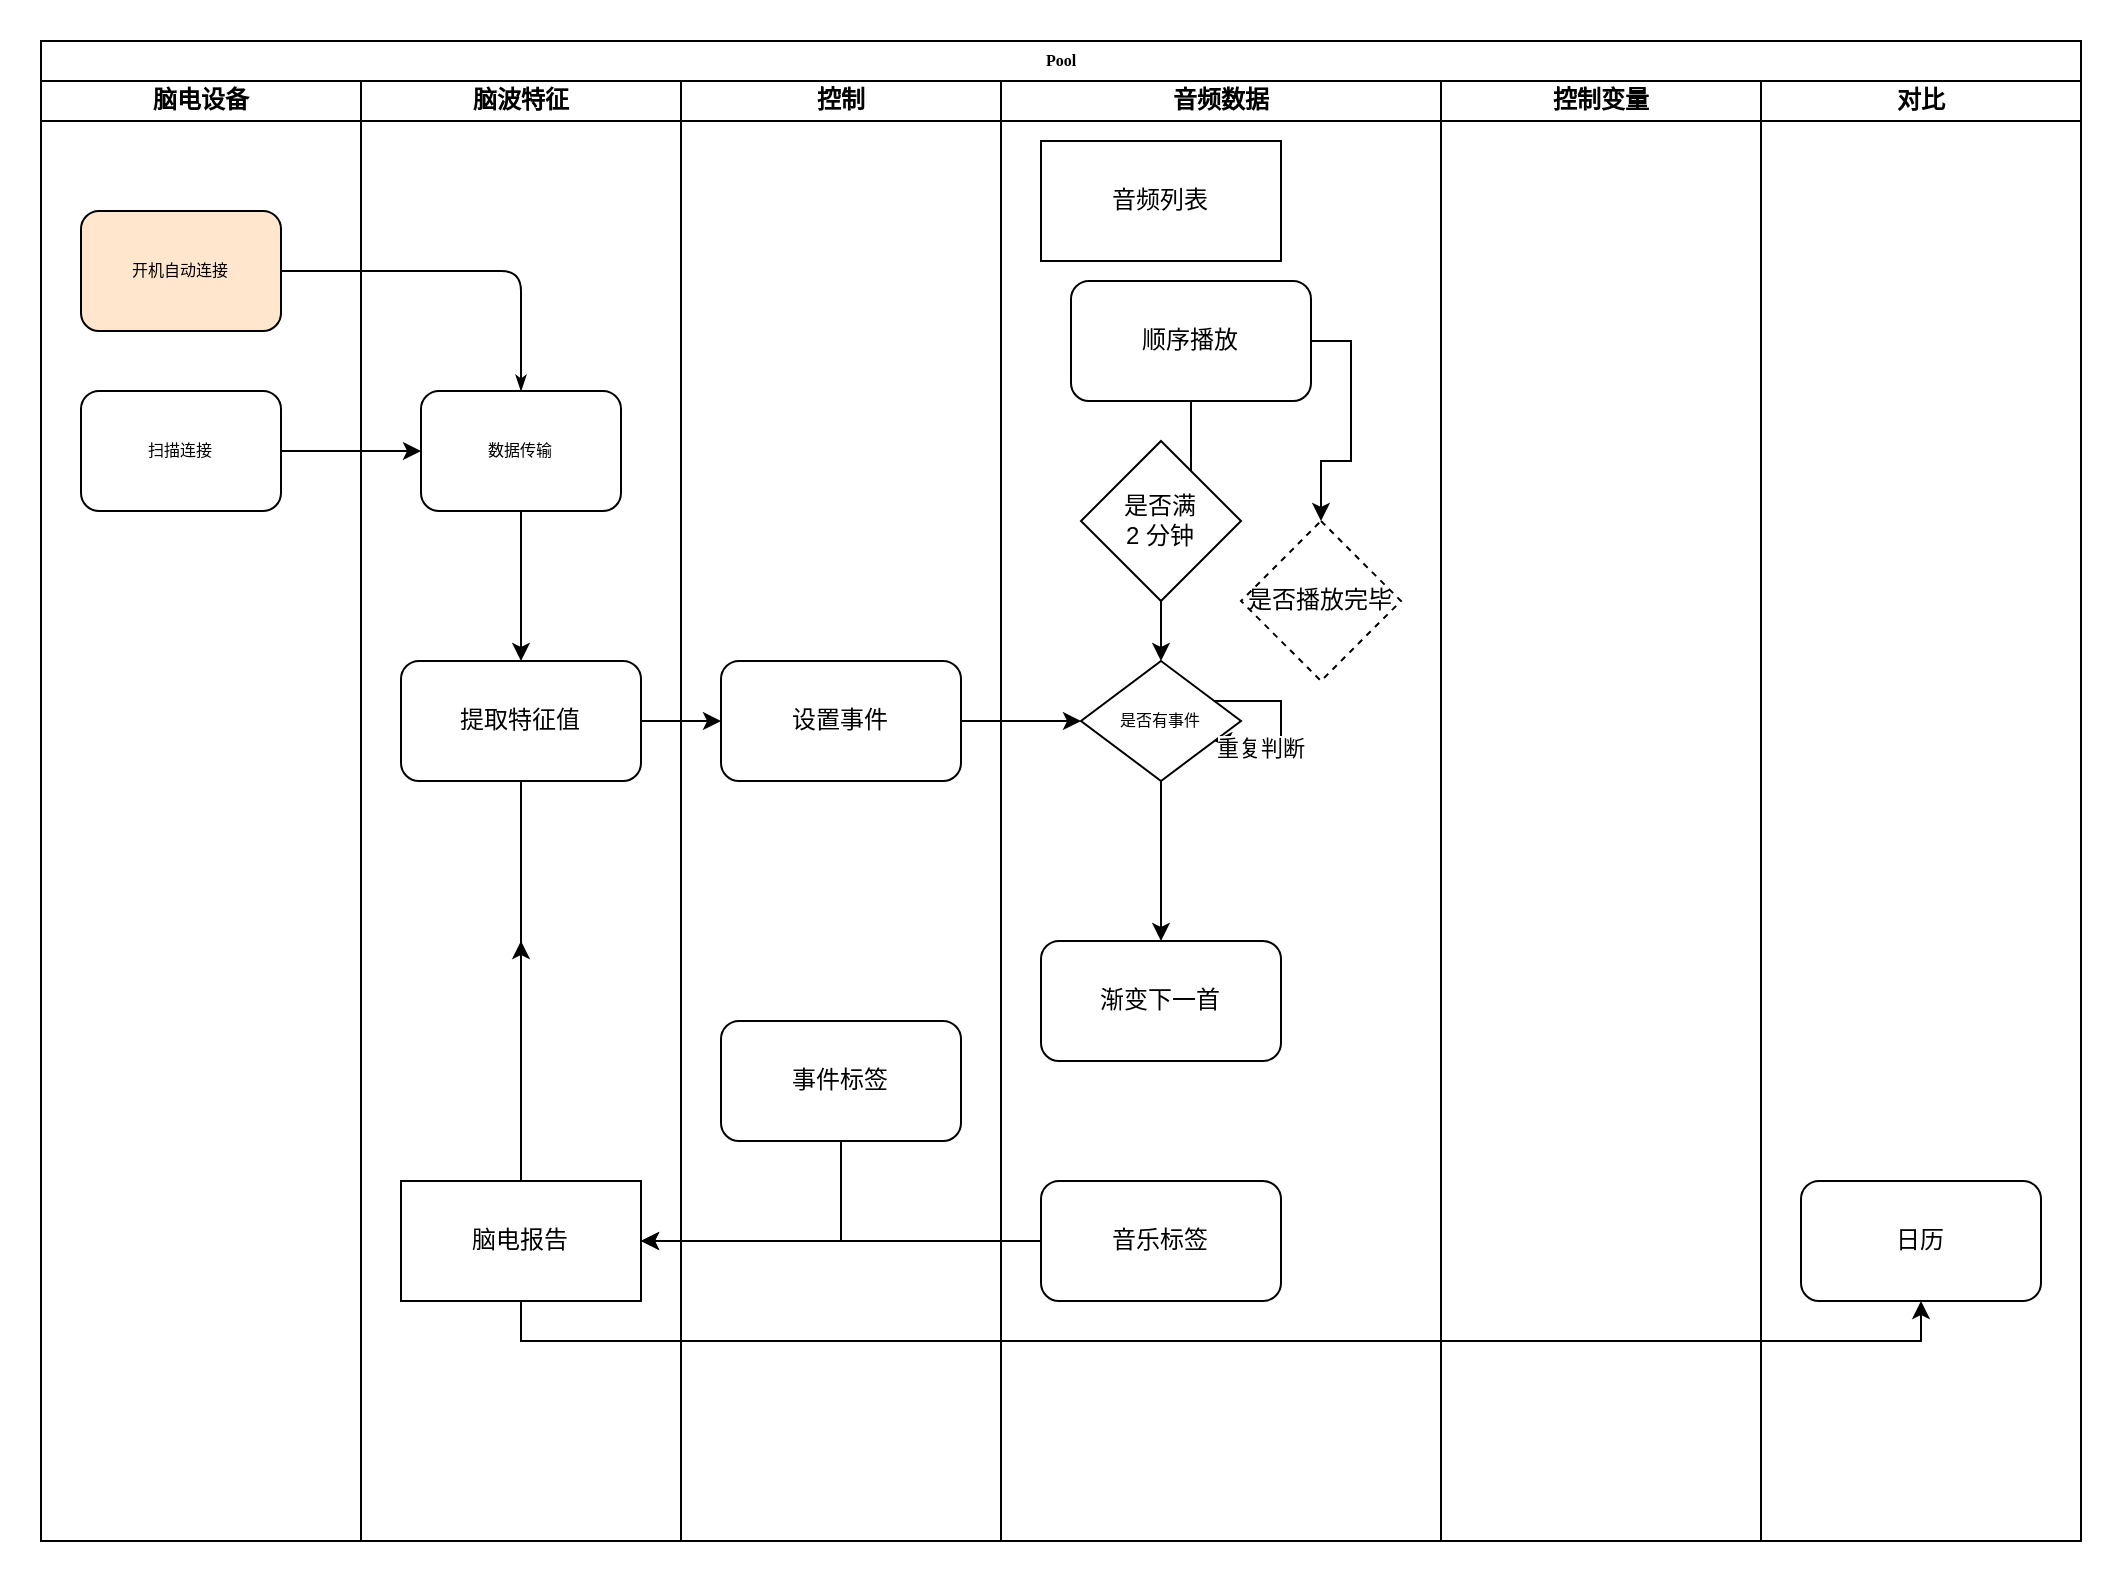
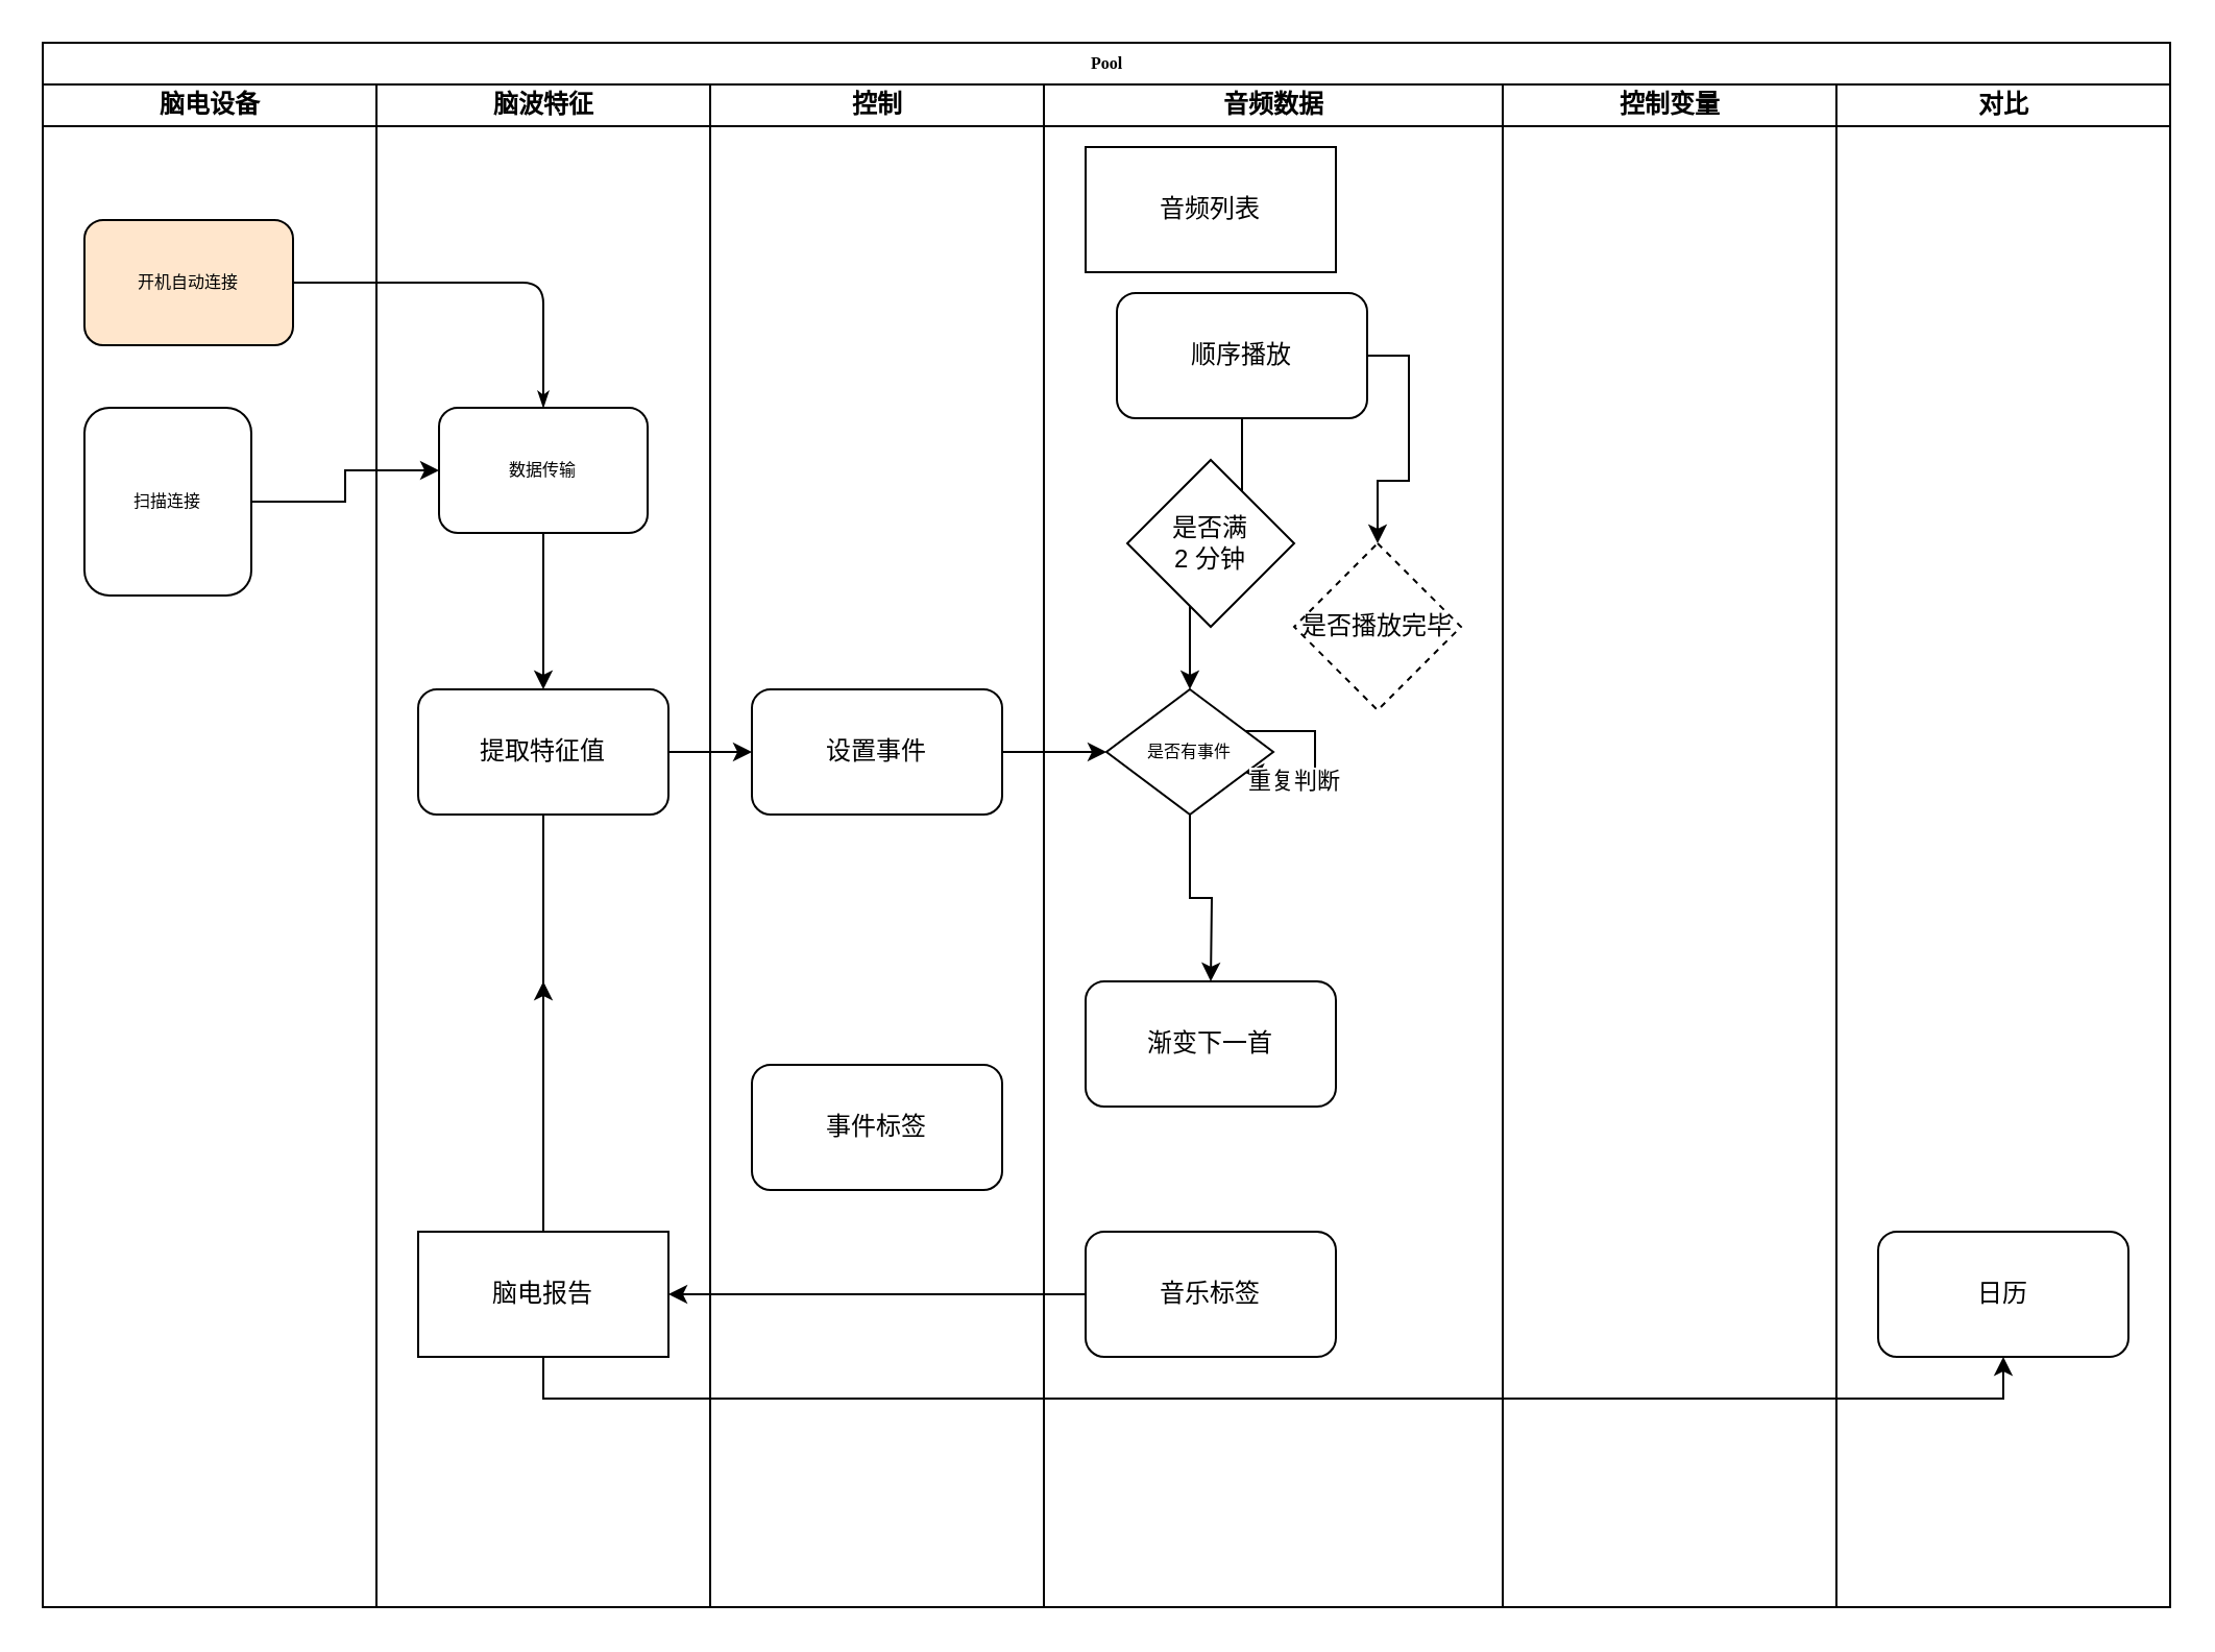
- <mxCell id="5" value="扫描连接" style="rounded=1;whiteSpace=wrap;html=1;shadow=0;labelBackgroundColor=none;strokeWidth=1;fontFamily=Verdana;fontSize=8;align=center;" parent="3" vertex="1"><mxGeometry x="20" y="155" width="100" height="60" as="geometry" /></mxCell>
+ <mxCell id="5" value="扫描连接" style="rounded=1;whiteSpace=wrap;html=1;shadow=0;labelBackgroundColor=none;strokeWidth=1;fontFamily=Verdana;fontSize=8;align=center;" parent="3" vertex="1"><mxGeometry x="20" y="155" width="80" height="90" as="geometry" /></mxCell>
- <mxCell id="15" value="是否有事件" style="rhombus;whiteSpace=wrap;html=1;rounded=0;shadow=0;labelBackgroundColor=none;strokeWidth=1;fontFamily=Verdana;fontSize=8;align=center;" parent="14" vertex="1"><mxGeometry x="40" y="290" width="80" height="60" as="geometry" /></mxCell>
+ <mxCell id="15" value="是否有事件" style="rhombus;whiteSpace=wrap;html=1;rounded=0;shadow=0;labelBackgroundColor=none;strokeWidth=1;fontFamily=Verdana;fontSize=8;align=center;" parent="14" vertex="1"><mxGeometry x="30" y="290" width="80" height="60" as="geometry" /></mxCell>
- <mxCell id="33" style="edgeStyle=orthogonalEdgeStyle;rounded=0;orthogonalLoop=1;jettySize=auto;html=1;exitX=0.5;exitY=1;exitDx=0;exitDy=0;entryX=1;entryY=0.5;entryDx=0;entryDy=0;" parent="2" source="13" target="10" edge="1"><mxGeometry relative="1" as="geometry" /></mxCell>
